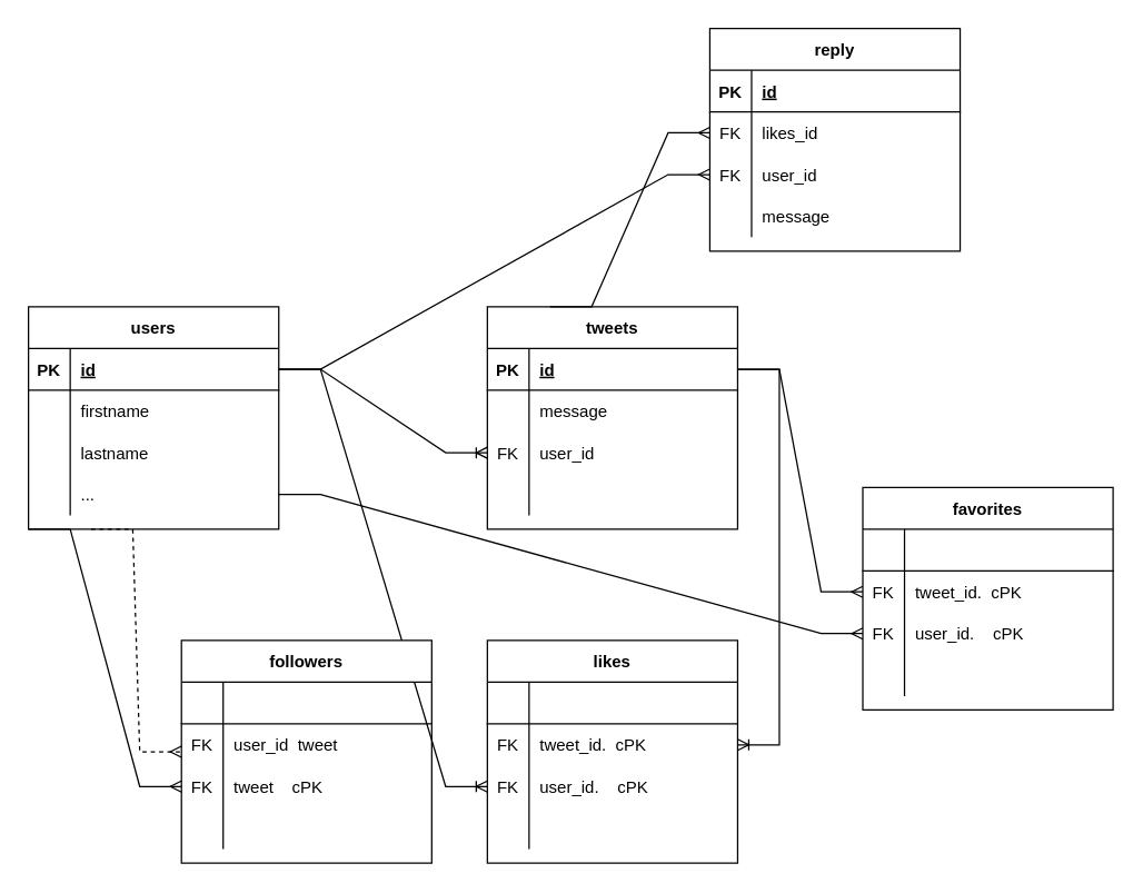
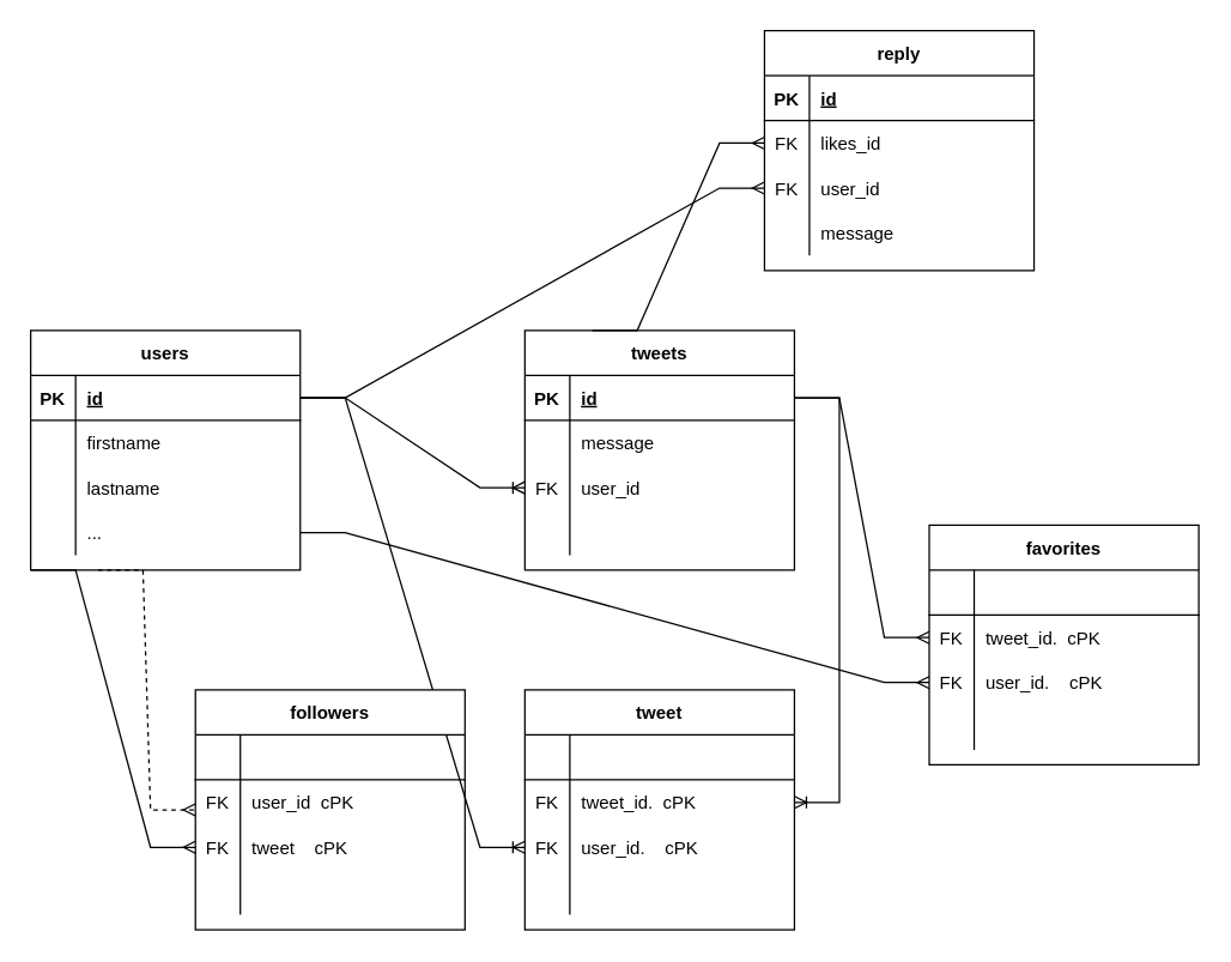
- <mxCell id="29" value="likes" style="shape=table;startSize=30;container=1;collapsible=1;childLayout=tableLayout;fixedRows=1;rowLines=0;fontStyle=1;align=center;resizeLast=1;" vertex="1" parent="1"><mxGeometry x="350" y="460" width="180" height="160" as="geometry" /></mxCell>
+ <mxCell id="29" value="tweet" style="shape=table;startSize=30;container=1;collapsible=1;childLayout=tableLayout;fixedRows=1;rowLines=0;fontStyle=1;align=center;resizeLast=1;" vertex="1" parent="1"><mxGeometry x="350" y="460" width="180" height="160" as="geometry" /></mxCell>
- <mxCell id="76" value="user_id  tweet" style="shape=partialRectangle;connectable=0;fillColor=none;top=0;left=0;bottom=0;right=0;align=left;spacingLeft=6;overflow=hidden;" vertex="1" parent="74"><mxGeometry x="30" width="150" height="30" as="geometry"><mxRectangle width="150" height="30" as="alternateBounds" /></mxGeometry></mxCell>
+ <mxCell id="76" value="user_id  cPK" style="shape=partialRectangle;connectable=0;fillColor=none;top=0;left=0;bottom=0;right=0;align=left;spacingLeft=6;overflow=hidden;" vertex="1" parent="74"><mxGeometry x="30" width="150" height="30" as="geometry"><mxRectangle width="150" height="30" as="alternateBounds" /></mxGeometry></mxCell>
